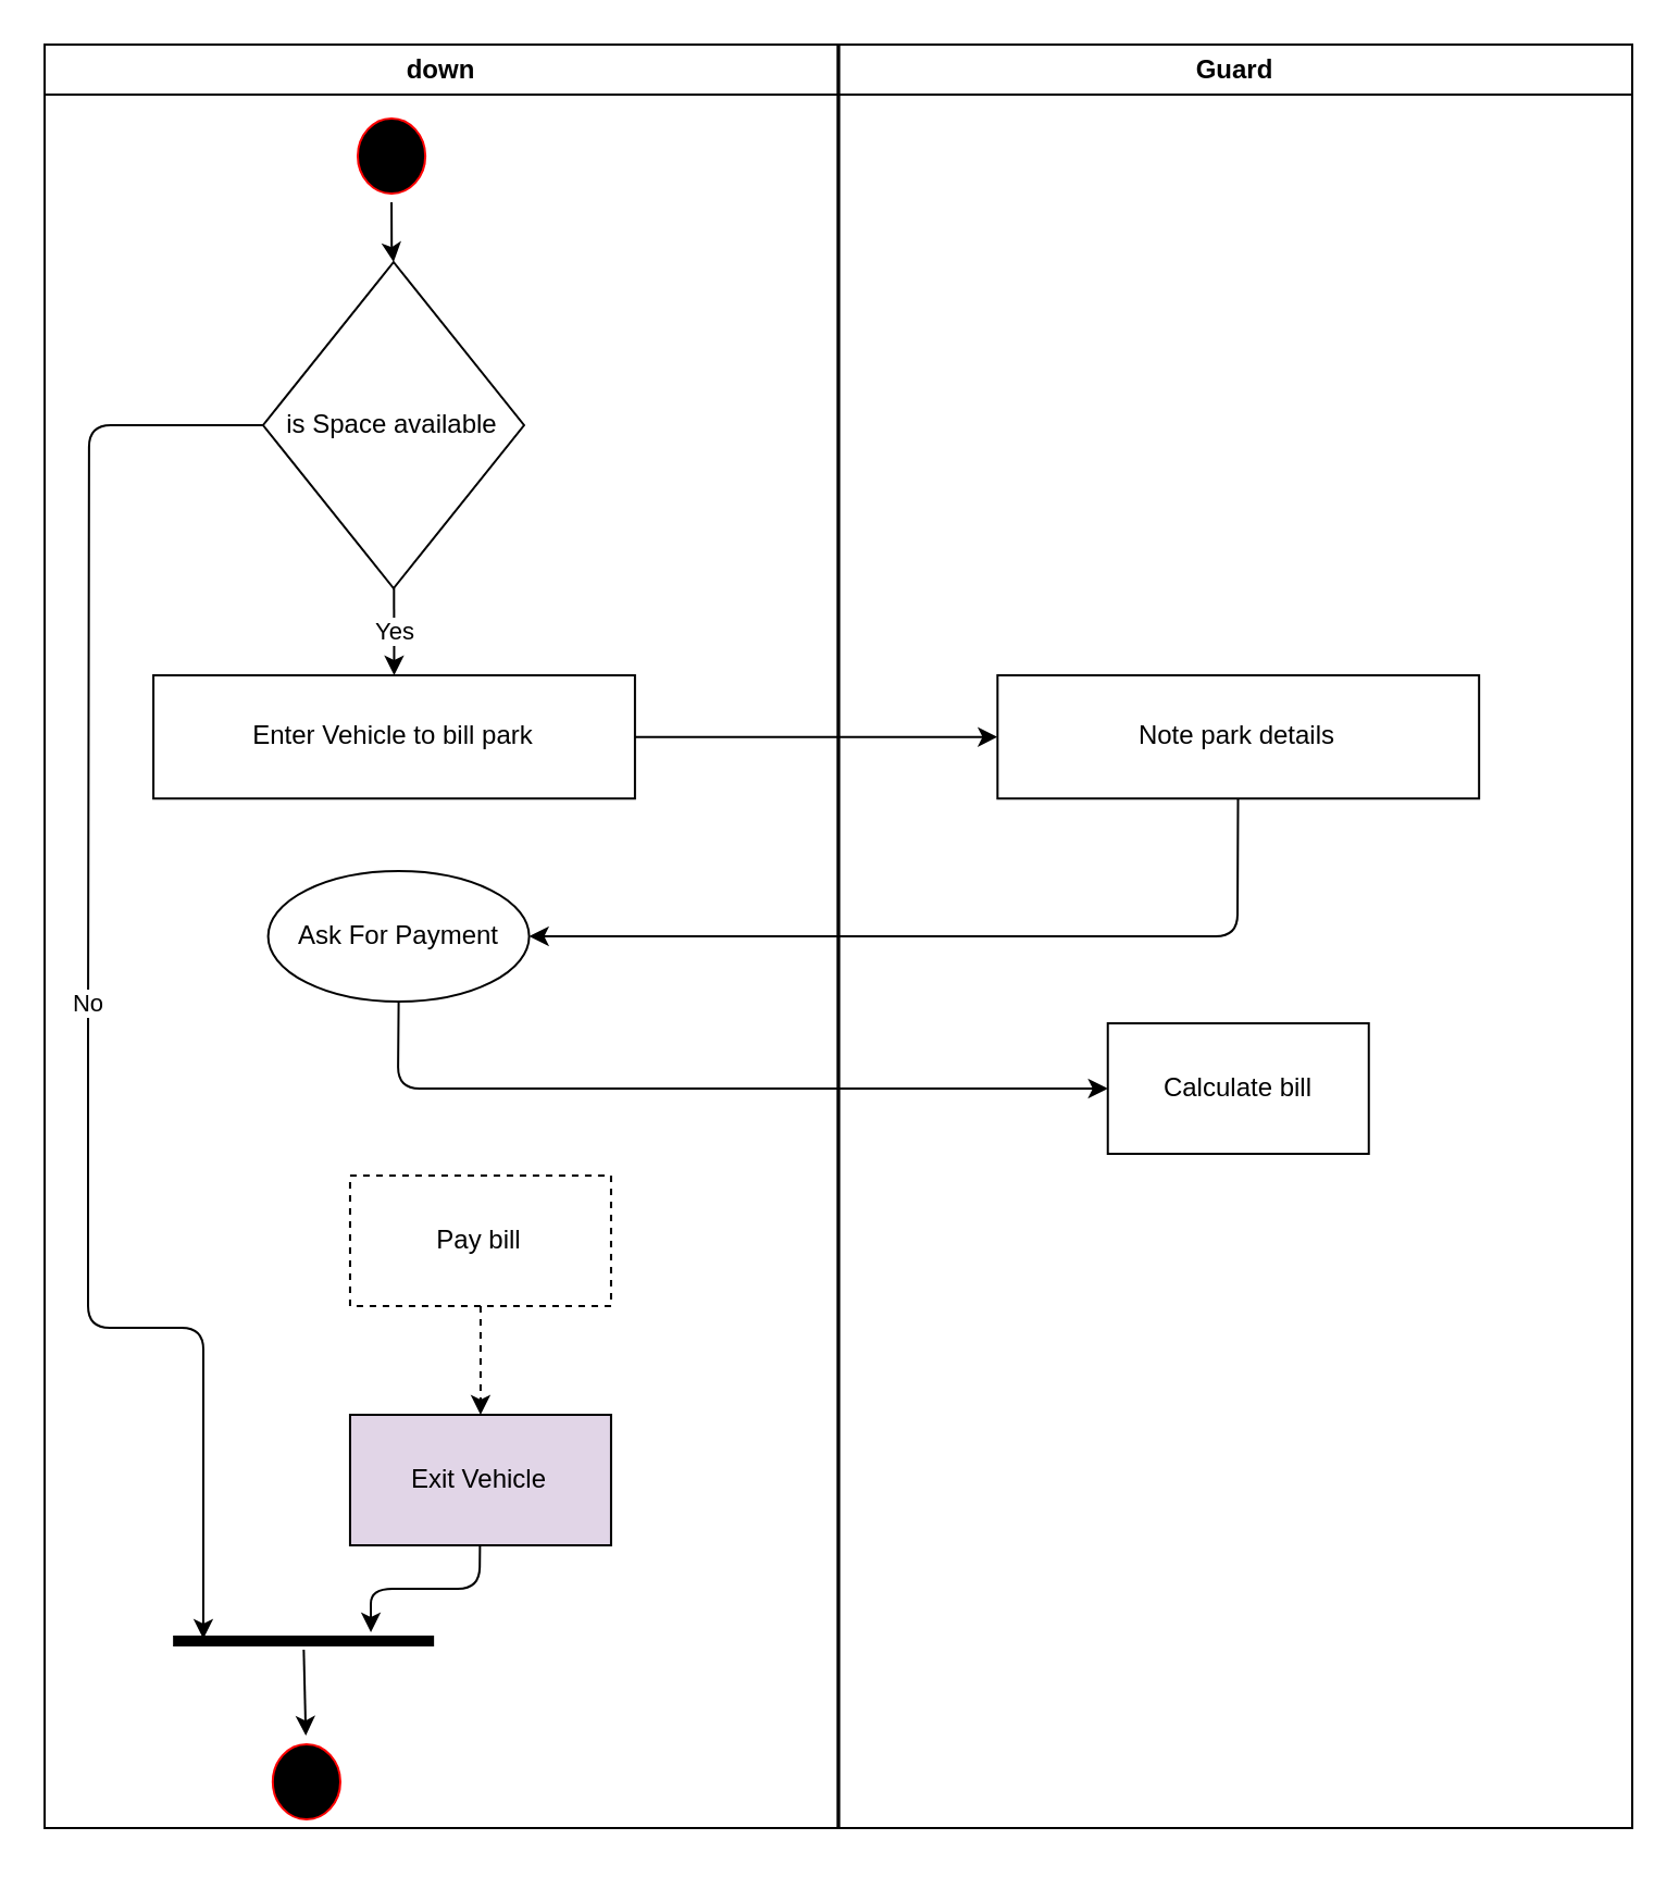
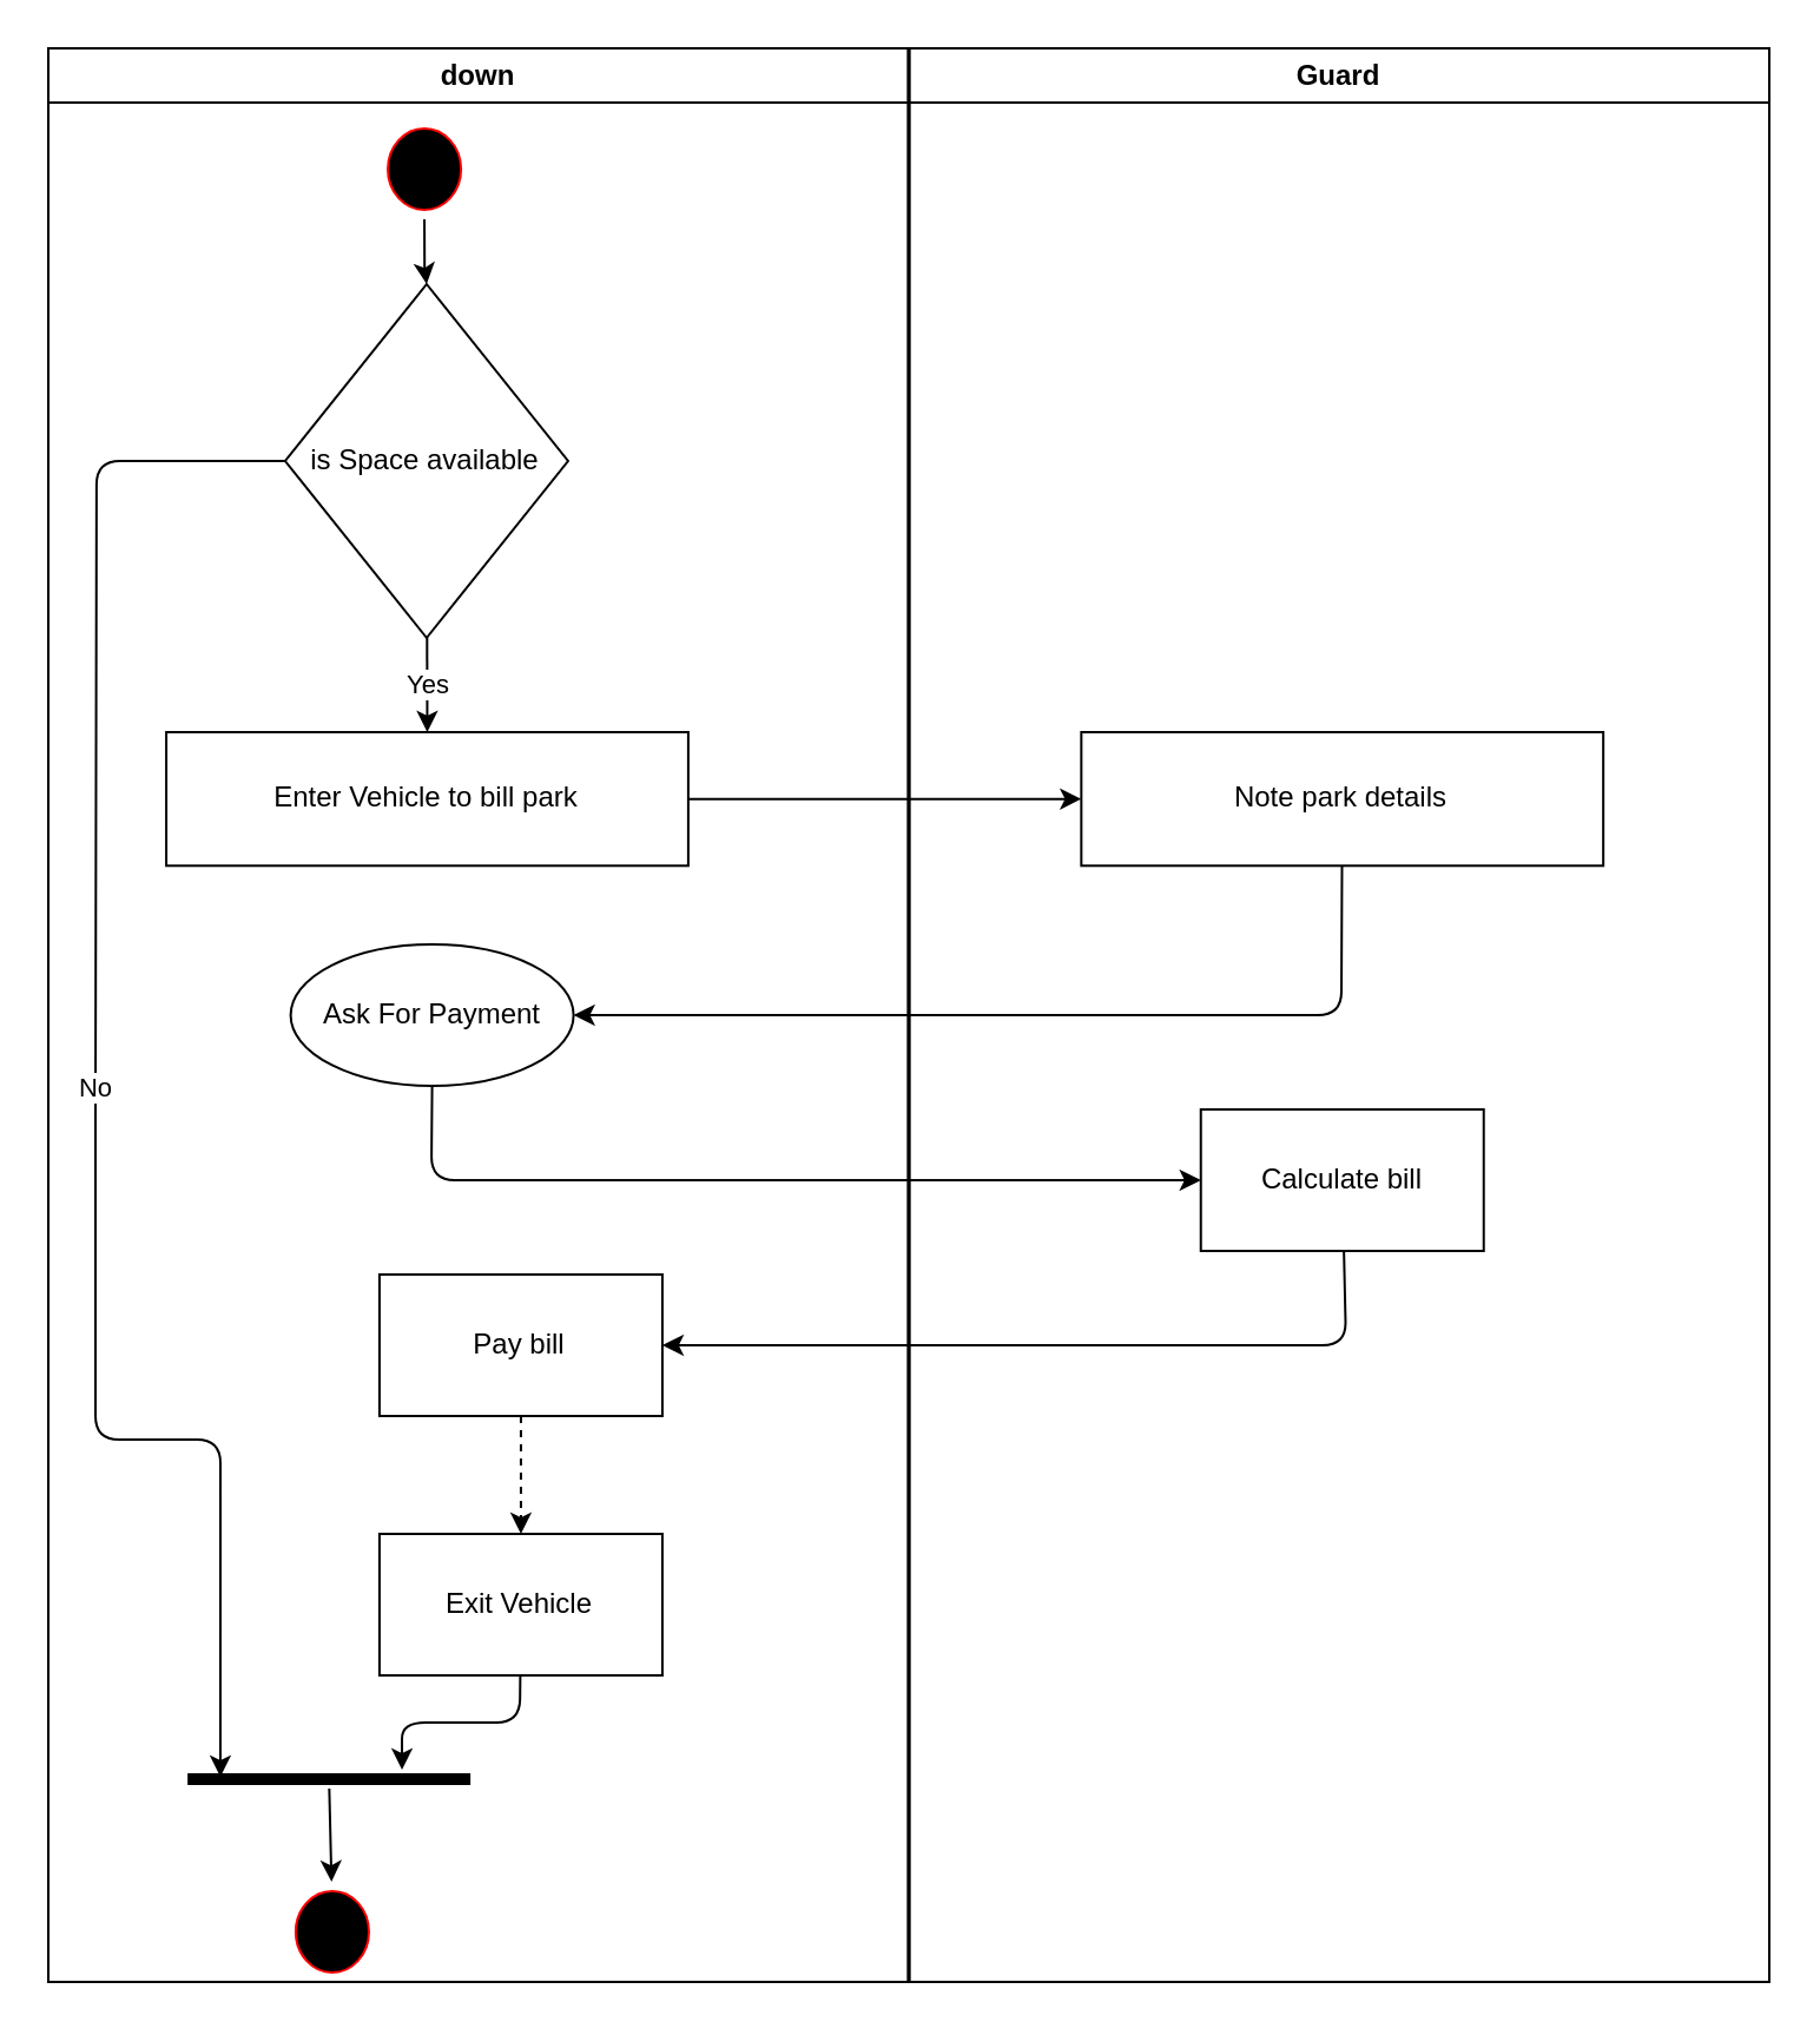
- <mxCell id="11" value="Pay bill" style="whiteSpace=wrap;html=1;rounded=0;dashed=1;" parent="2" vertex="1"><mxGeometry x="140.474" y="520.0" width="120" height="60" as="geometry" /></mxCell>
+ <mxCell id="11" value="Pay bill" style="whiteSpace=wrap;html=1;rounded=0;" parent="2" vertex="1"><mxGeometry x="140.474" y="520.0" width="120" height="60" as="geometry" /></mxCell>
+ <mxCell id="23" value="" style="edgeStyle=none;html=1;" parent="1" source="19" target="11" edge="1"><mxGeometry relative="1" as="geometry"><Array as="points"><mxPoint x="570.47" y="570" /></Array></mxGeometry></mxCell>
- <mxCell id="13" value="Exit Vehicle" style="whiteSpace=wrap;html=1;rounded=0;fillColor=#e1d5e7;" parent="2" vertex="1"><mxGeometry x="140.474" y="630.0" width="120" height="60" as="geometry" /></mxCell>
+ <mxCell id="13" value="Exit Vehicle" style="whiteSpace=wrap;html=1;rounded=0;" parent="2" vertex="1"><mxGeometry x="140.474" y="630.0" width="120" height="60" as="geometry" /></mxCell>
